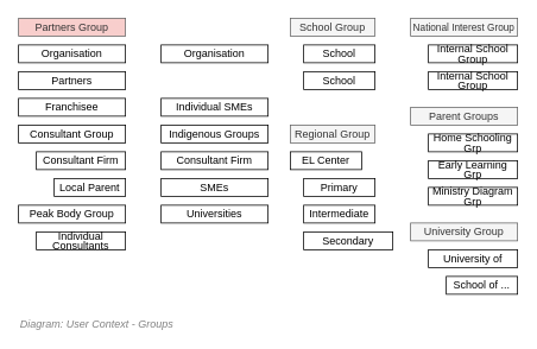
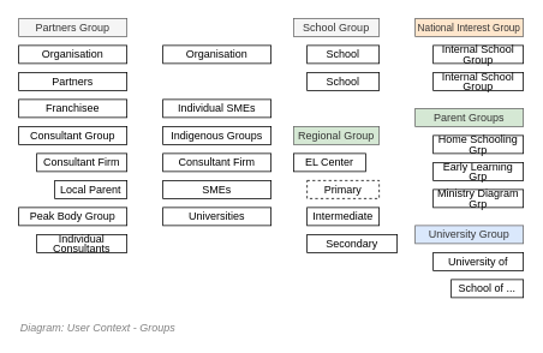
- <mxCell id="30" value="Partners Group" style="rounded=0;whiteSpace=wrap;html=1;strokeWidth=1;fillColor=#f8cecc;fontFamily=Helvetica;fontSize=12;fontColor=#333333;align=center;strokeColor=#666666;" vertex="1" parent="1"><mxGeometry x="20" y="20" width="120" height="20" as="geometry" /></mxCell>
+ <mxCell id="30" value="Partners Group" style="rounded=0;whiteSpace=wrap;html=1;strokeWidth=1;fillColor=#f5f5f5;fontFamily=Helvetica;fontSize=12;fontColor=#333333;align=center;strokeColor=#666666;" vertex="1" parent="1"><mxGeometry x="20" y="20" width="120" height="20" as="geometry" /></mxCell>
- <mxCell id="27" value="&lt;p style=&quot;line-height: 90% ; font-size: 11px&quot;&gt;&lt;font style=&quot;font-size: 11px&quot;&gt;National&lt;/font&gt; Interest Group&lt;/p&gt;" style="rounded=0;whiteSpace=wrap;html=1;strokeWidth=1;fillColor=#f5f5f5;fontFamily=Helvetica;fontSize=12;fontColor=#333333;align=center;strokeColor=#666666;" vertex="1" parent="1"><mxGeometry x="460" y="20" width="120" height="20" as="geometry" /></mxCell>
+ <mxCell id="27" value="&lt;p style=&quot;line-height: 90% ; font-size: 11px&quot;&gt;&lt;font style=&quot;font-size: 11px&quot;&gt;National&lt;/font&gt; Interest Group&lt;/p&gt;" style="rounded=0;whiteSpace=wrap;html=1;strokeWidth=1;fillColor=#ffe6cc;fontFamily=Helvetica;fontSize=12;fontColor=#333333;align=center;strokeColor=#666666;" vertex="1" parent="1"><mxGeometry x="460" y="20" width="120" height="20" as="geometry" /></mxCell>
- <mxCell id="31" value="&lt;p style=&quot;line-height: 90%&quot;&gt;Parent Groups&lt;/p&gt;" style="rounded=0;whiteSpace=wrap;html=1;strokeWidth=1;fillColor=#f5f5f5;fontFamily=Helvetica;fontSize=12;fontColor=#333333;align=center;strokeColor=#666666;" vertex="1" parent="1"><mxGeometry x="460" y="120" width="120" height="20" as="geometry" /></mxCell>
+ <mxCell id="31" value="&lt;p style=&quot;line-height: 90%&quot;&gt;Parent Groups&lt;/p&gt;" style="rounded=0;whiteSpace=wrap;html=1;strokeWidth=1;fillColor=#d5e8d4;fontFamily=Helvetica;fontSize=12;fontColor=#333333;align=center;strokeColor=#666666;" vertex="1" parent="1"><mxGeometry x="460" y="120" width="120" height="20" as="geometry" /></mxCell>
- <mxCell id="26" value="&lt;p style=&quot;line-height: 90%&quot;&gt;Regional Group&lt;/p&gt;" style="rounded=0;whiteSpace=wrap;html=1;strokeWidth=1;fillColor=#f5f5f5;fontFamily=Helvetica;fontSize=12;fontColor=#333333;align=center;strokeColor=#666666;" vertex="1" parent="1"><mxGeometry x="325" y="140" width="95" height="20" as="geometry" /></mxCell>
+ <mxCell id="26" value="&lt;p style=&quot;line-height: 90%&quot;&gt;Regional Group&lt;/p&gt;" style="rounded=0;whiteSpace=wrap;html=1;strokeWidth=1;fillColor=#d5e8d4;fontFamily=Helvetica;fontSize=12;fontColor=#333333;align=center;strokeColor=#666666;" vertex="1" parent="1"><mxGeometry x="325" y="140" width="95" height="20" as="geometry" /></mxCell>
- <mxCell id="24" value="Primary" style="rounded=0;whiteSpace=wrap;html=1;strokeWidth=1;fillColor=none;fontFamily=Helvetica;fontSize=12;fontColor=#000000;align=center;strokeColor=#000000;" vertex="1" parent="1"><mxGeometry x="340" y="200" width="80" height="20" as="geometry" /></mxCell>
+ <mxCell id="24" value="Primary" style="rounded=0;whiteSpace=wrap;html=1;strokeWidth=1;fillColor=none;fontFamily=Helvetica;fontSize=12;fontColor=#000000;align=center;strokeColor=#000000;dashed=1;" vertex="1" parent="1"><mxGeometry x="340" y="200" width="80" height="20" as="geometry" /></mxCell>
- <mxCell id="8" value="&lt;p style=&quot;line-height: 90%&quot;&gt;University Group&lt;/p&gt;" style="rounded=0;whiteSpace=wrap;html=1;strokeWidth=1;fillColor=#f5f5f5;fontFamily=Helvetica;fontSize=12;fontColor=#333333;align=center;strokeColor=#666666;" vertex="1" parent="1"><mxGeometry x="460" y="250" width="120" height="20" as="geometry" /></mxCell>
+ <mxCell id="8" value="&lt;p style=&quot;line-height: 90%&quot;&gt;University Group&lt;/p&gt;" style="rounded=0;whiteSpace=wrap;html=1;strokeWidth=1;fillColor=#dae8fc;fontFamily=Helvetica;fontSize=12;fontColor=#333333;align=center;strokeColor=#666666;" vertex="1" parent="1"><mxGeometry x="460" y="250" width="120" height="20" as="geometry" /></mxCell>
